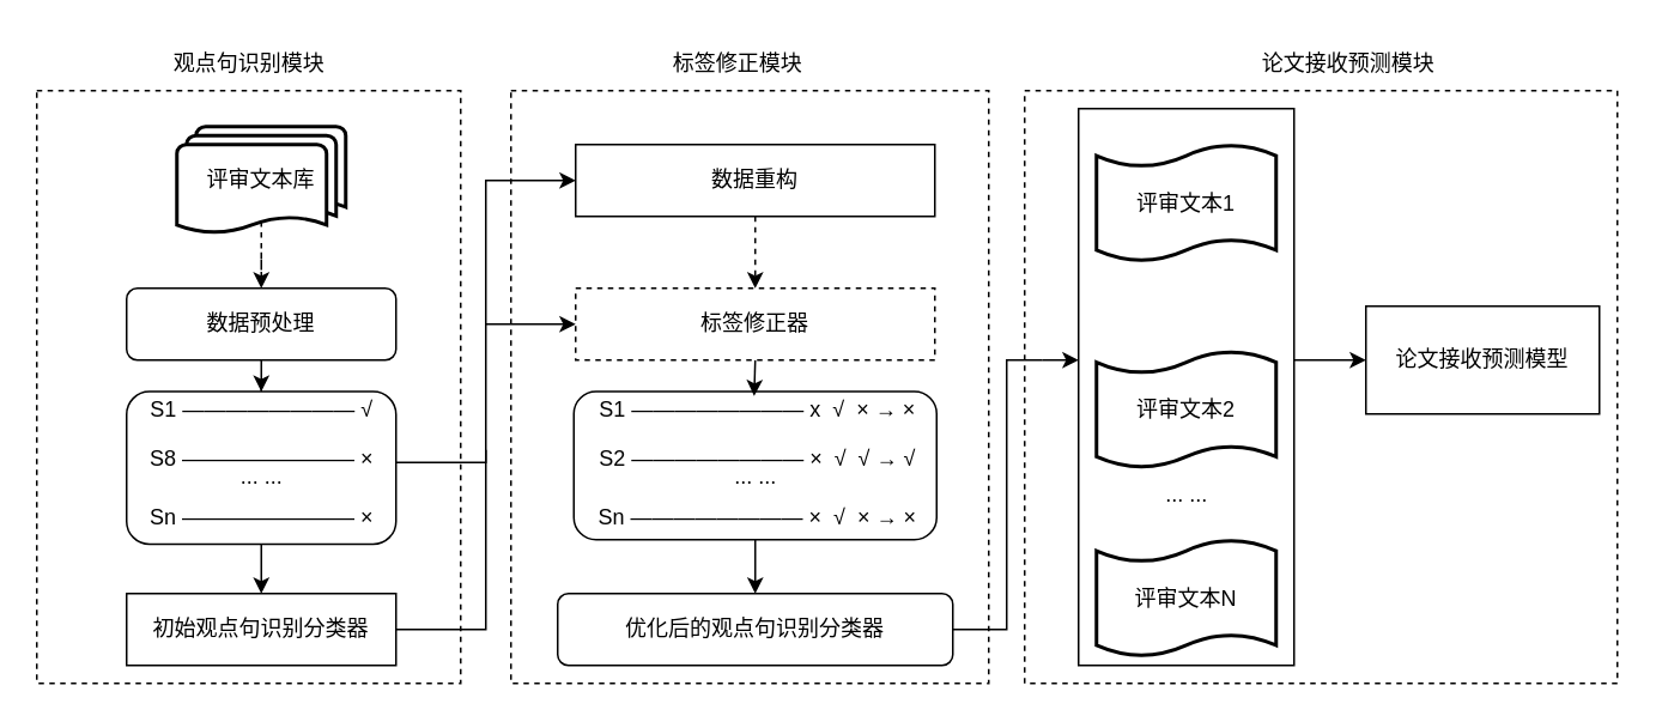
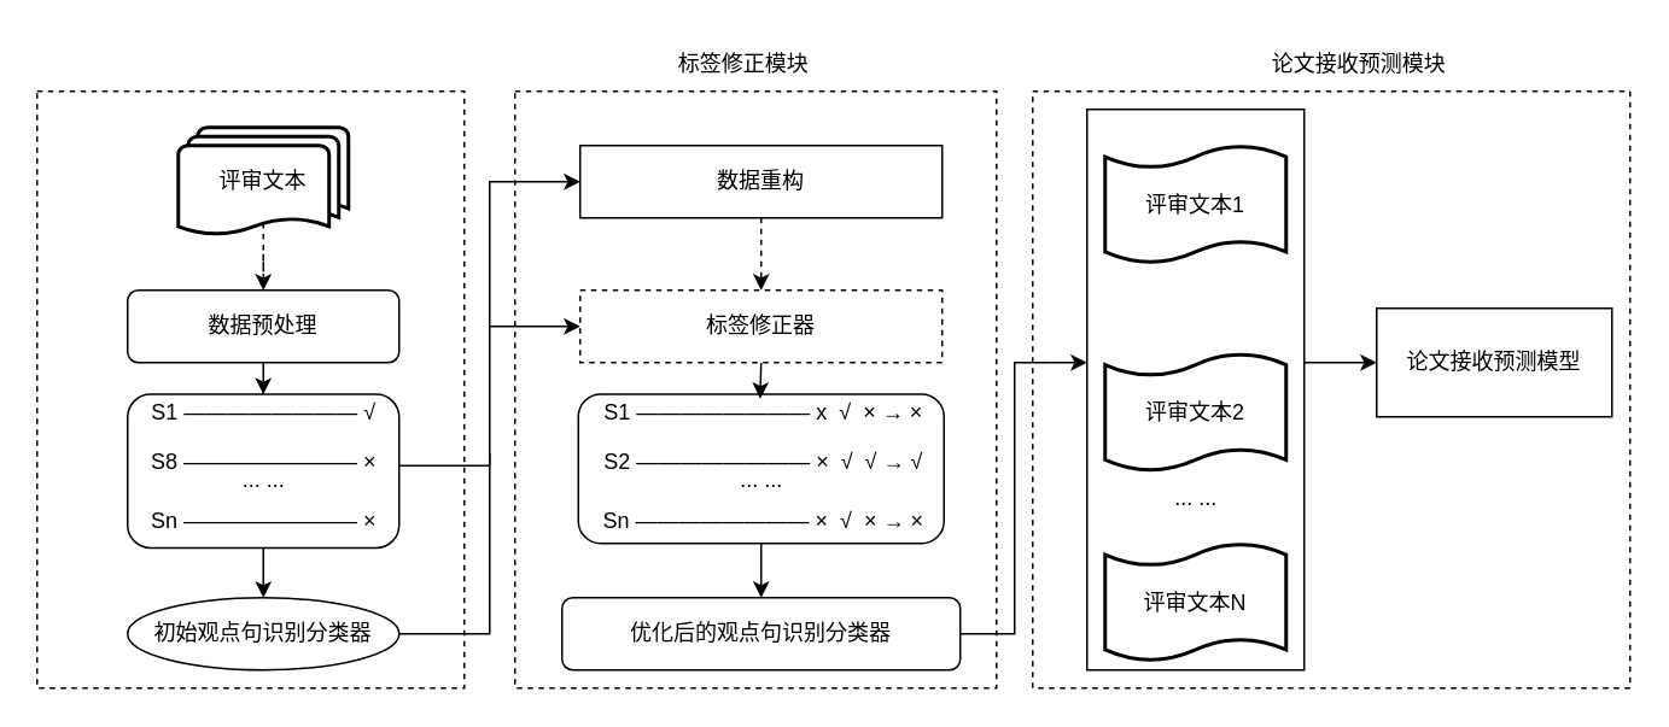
- <mxCell id="9" value="观点句识别模块" style="text;html=1;align=center;verticalAlign=middle;resizable=0;points=[];autosize=1;strokeColor=none;fillColor=none;" vertex="1" parent="1"><mxGeometry x="83" y="20" width="110" height="30" as="geometry" /></mxCell>
- <mxCell id="11" value="评审文本库" style="strokeWidth=2;html=1;shape=mxgraph.flowchart.multi-document;whiteSpace=wrap;" vertex="1" parent="1"><mxGeometry x="98" y="70" width="94" height="60" as="geometry" /></mxCell>
+ <mxCell id="11" value="评审文本" style="strokeWidth=2;html=1;shape=mxgraph.flowchart.multi-document;whiteSpace=wrap;" vertex="1" parent="1"><mxGeometry x="98" y="70" width="94" height="60" as="geometry" /></mxCell>
- <mxCell id="20" value="初始观点句识别分类器" style="rounded=0;whiteSpace=wrap;html=1;" vertex="1" parent="1"><mxGeometry x="70" y="330" width="150" height="40" as="geometry" /></mxCell>
+ <mxCell id="20" value="初始观点句识别分类器" style="ellipse;whiteSpace=wrap;html=1;" vertex="1" parent="1"><mxGeometry x="70" y="330" width="150" height="40" as="geometry" /></mxCell>
